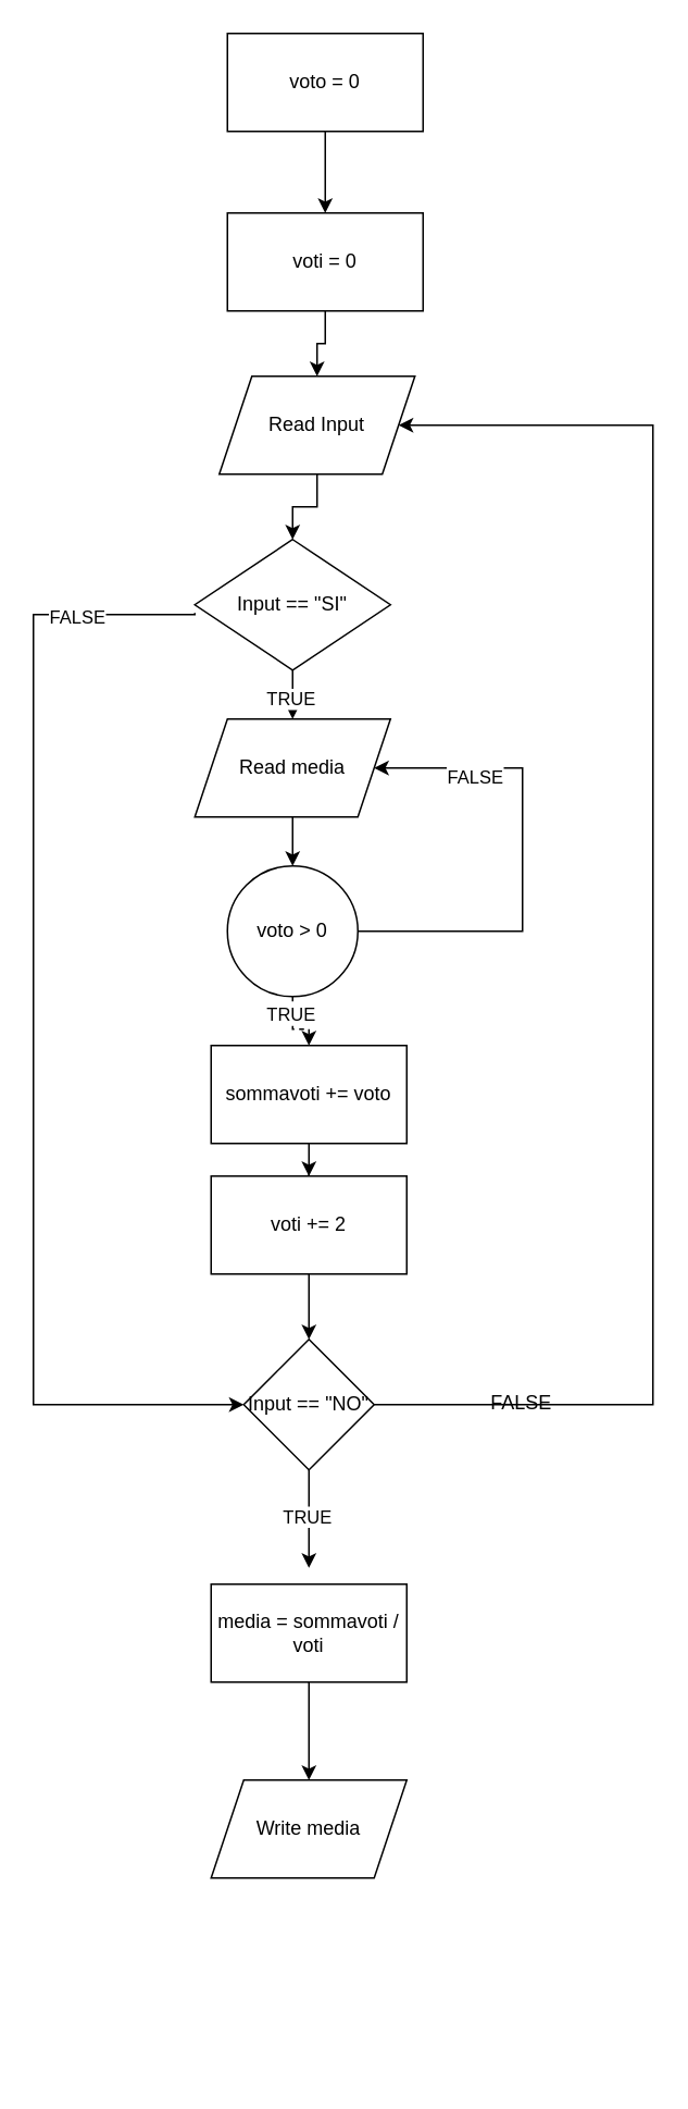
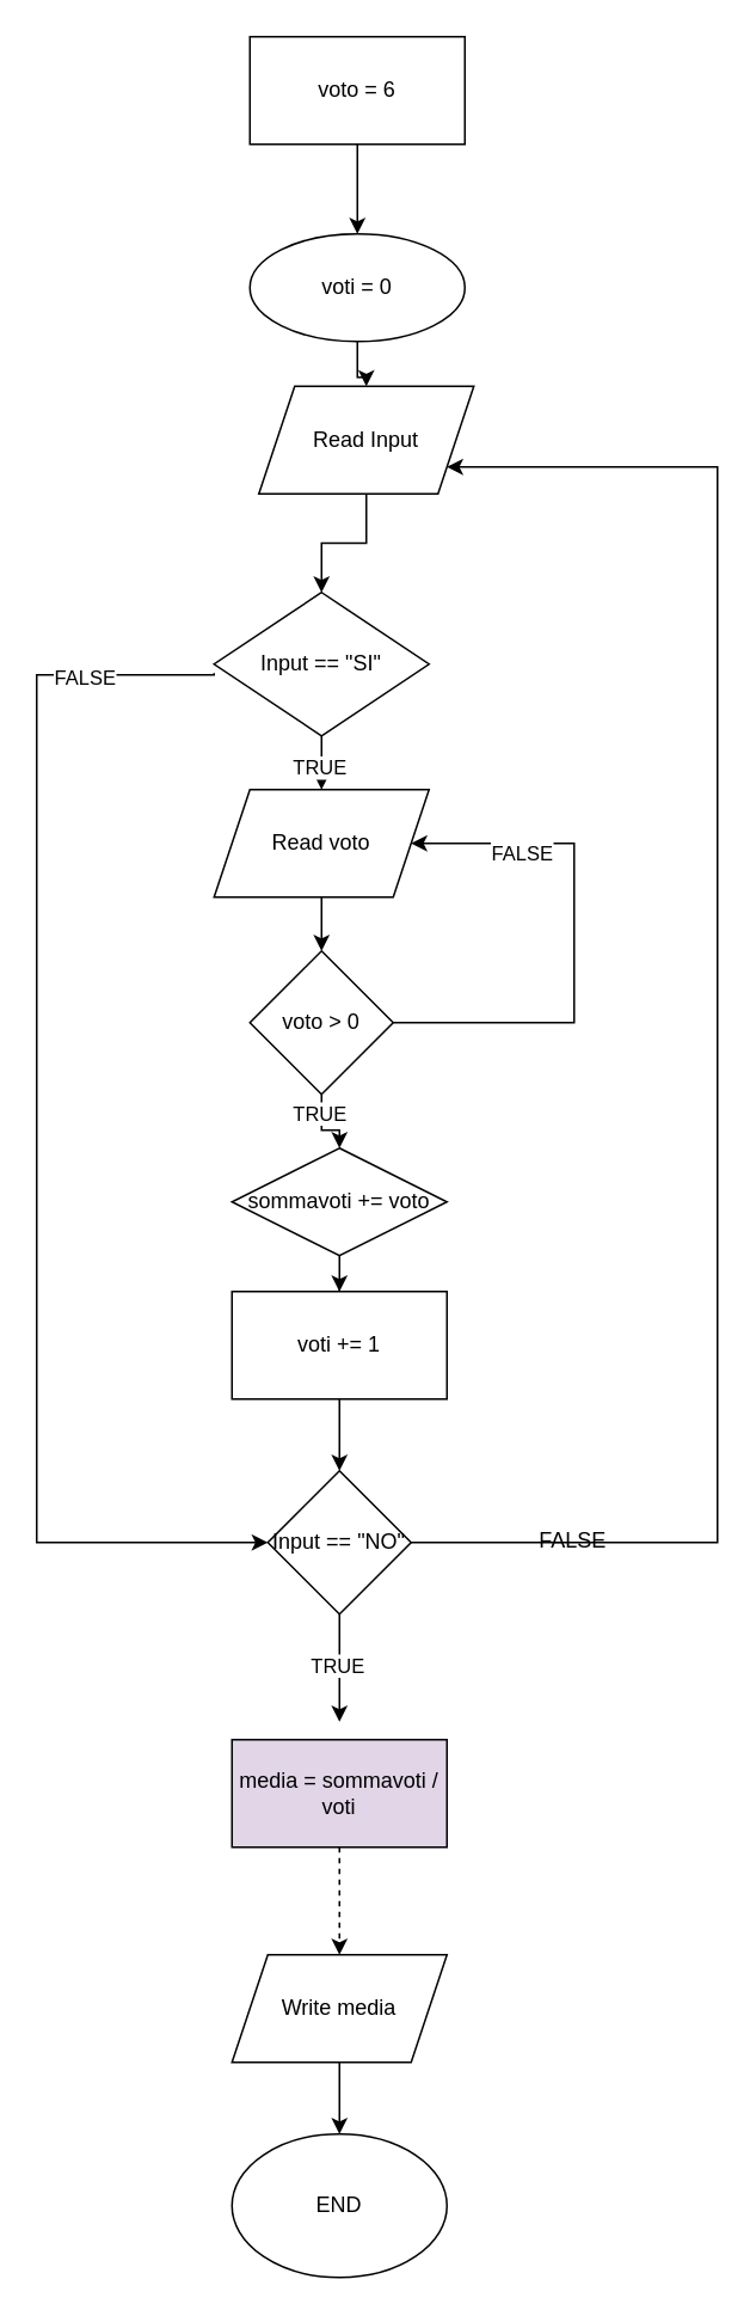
- <mxCell id="10" value="voto = 0" style="rounded=0;whiteSpace=wrap;html=1;" vertex="1" parent="1"><mxGeometry x="139" y="20" width="120" height="60" as="geometry" /></mxCell>
+ <mxCell id="10" value="voto = 6" style="rounded=0;whiteSpace=wrap;html=1;" vertex="1" parent="1"><mxGeometry x="139" y="20" width="120" height="60" as="geometry" /></mxCell>
- <mxCell id="8" value="voti = 0" style="rounded=0;whiteSpace=wrap;html=1;" vertex="1" parent="1"><mxGeometry x="139" y="130" width="120" height="60" as="geometry" /></mxCell>
+ <mxCell id="8" value="voti = 0" style="ellipse;whiteSpace=wrap;html=1;" vertex="1" parent="1"><mxGeometry x="139" y="130" width="120" height="60" as="geometry" /></mxCell>
- <mxCell id="27" value="Read Input" style="shape=parallelogram;perimeter=parallelogramPerimeter;whiteSpace=wrap;html=1;fixedSize=1;" vertex="1" parent="1"><mxGeometry x="134" y="230" width="120" height="60" as="geometry" /></mxCell>
+ <mxCell id="27" value="Read Input" style="shape=parallelogram;perimeter=parallelogramPerimeter;whiteSpace=wrap;html=1;fixedSize=1;" vertex="1" parent="1"><mxGeometry x="144" y="215" width="120" height="60" as="geometry" /></mxCell>
- <mxCell id="12" value="Read media" style="shape=parallelogram;perimeter=parallelogramPerimeter;whiteSpace=wrap;html=1;fixedSize=1;" vertex="1" parent="1"><mxGeometry x="119" y="440" width="120" height="60" as="geometry" /></mxCell>
+ <mxCell id="12" value="Read voto" style="shape=parallelogram;perimeter=parallelogramPerimeter;whiteSpace=wrap;html=1;fixedSize=1;" vertex="1" parent="1"><mxGeometry x="119" y="440" width="120" height="60" as="geometry" /></mxCell>
- <mxCell id="32" value="voto &amp;gt; 0" style="ellipse;whiteSpace=wrap;html=1;" vertex="1" parent="1"><mxGeometry x="139" y="530" width="80" height="80" as="geometry" /></mxCell>
+ <mxCell id="32" value="voto &amp;gt; 0" style="rhombus;whiteSpace=wrap;html=1;" vertex="1" parent="1"><mxGeometry x="139" y="530" width="80" height="80" as="geometry" /></mxCell>
- <mxCell id="28" value="" style="edgeStyle=orthogonalEdgeStyle;rounded=0;orthogonalLoop=1;jettySize=auto;html=1;dashed=1;" edge="1" parent="1" source="32" target="25"><mxGeometry relative="1" as="geometry" /></mxCell>
+ <mxCell id="28" value="" style="edgeStyle=orthogonalEdgeStyle;rounded=0;orthogonalLoop=1;jettySize=auto;html=1;" edge="1" parent="1" source="32" target="25"><mxGeometry relative="1" as="geometry" /></mxCell>
- <mxCell id="25" value="sommavoti += voto" style="rounded=0;whiteSpace=wrap;html=1;" vertex="1" parent="1"><mxGeometry x="129" y="640" width="120" height="60" as="geometry" /></mxCell>
+ <mxCell id="25" value="sommavoti += voto" style="rhombus;whiteSpace=wrap;html=1;" vertex="1" parent="1"><mxGeometry x="129" y="640" width="120" height="60" as="geometry" /></mxCell>
- <mxCell id="14" value="voti += 2" style="rounded=0;whiteSpace=wrap;html=1;" vertex="1" parent="1"><mxGeometry x="129" y="720" width="120" height="60" as="geometry" /></mxCell>
+ <mxCell id="14" value="voti += 1" style="rounded=0;whiteSpace=wrap;html=1;" vertex="1" parent="1"><mxGeometry x="129" y="720" width="120" height="60" as="geometry" /></mxCell>
- <mxCell id="20" value="media = sommavoti / voti" style="rounded=0;whiteSpace=wrap;html=1;" vertex="1" parent="1"><mxGeometry x="129" y="970" width="120" height="60" as="geometry" /></mxCell>
+ <mxCell id="20" value="media = sommavoti / voti" style="rounded=0;whiteSpace=wrap;html=1;fillColor=#e1d5e7;" vertex="1" parent="1"><mxGeometry x="129" y="970" width="120" height="60" as="geometry" /></mxCell>
- <mxCell id="19" style="edgeStyle=orthogonalEdgeStyle;rounded=0;orthogonalLoop=1;jettySize=auto;html=1;" edge="1" parent="1" source="20" target="22"><mxGeometry relative="1" as="geometry"><mxPoint x="189" y="1080" as="targetPoint" /></mxGeometry></mxCell>
+ <mxCell id="19" style="edgeStyle=orthogonalEdgeStyle;rounded=0;orthogonalLoop=1;jettySize=auto;html=1;dashed=1;" edge="1" parent="1" source="20" target="22"><mxGeometry relative="1" as="geometry"><mxPoint x="189" y="1080" as="targetPoint" /></mxGeometry></mxCell>
+ <mxCell id="21" style="edgeStyle=orthogonalEdgeStyle;rounded=0;orthogonalLoop=1;jettySize=auto;html=1;" edge="1" parent="1" source="22" target="23"><mxGeometry relative="1" as="geometry"><mxPoint x="189" y="1190" as="targetPoint" /></mxGeometry></mxCell>
+ <mxCell id="23" value="END" style="ellipse;whiteSpace=wrap;html=1;" vertex="1" parent="1"><mxGeometry x="129" y="1190" width="120" height="80" as="geometry" /></mxCell>
